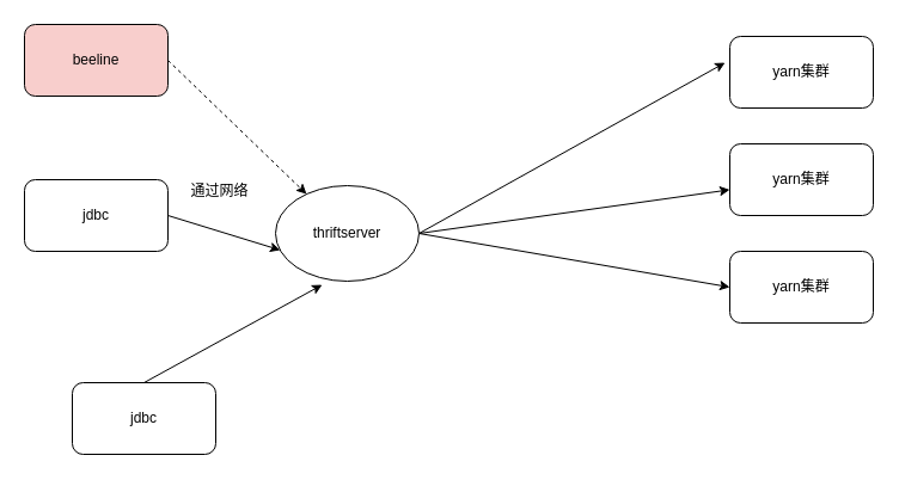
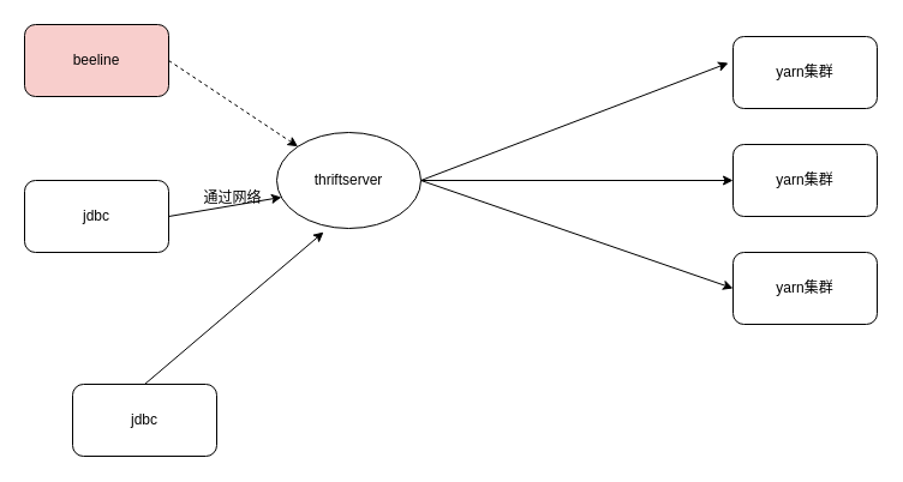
- <mxCell id="13" value="通过网络" style="text;html=1;align=center;verticalAlign=middle;resizable=0;points=[];autosize=1;" parent="1" vertex="1"><mxGeometry x="153" y="150" width="60" height="20" as="geometry" /></mxCell>
+ <mxCell id="13" value="通过网络" style="text;html=1;align=center;verticalAlign=middle;resizable=0;points=[];autosize=1;" parent="1" vertex="1"><mxGeometry x="163" y="155" width="60" height="20" as="geometry" /></mxCell>
- <mxCell id="8" value="thriftserver" style="ellipse;whiteSpace=wrap;html=1;" parent="1" vertex="1"><mxGeometry x="230" y="155" width="120" height="80" as="geometry" /></mxCell>
+ <mxCell id="8" value="thriftserver" style="ellipse;whiteSpace=wrap;html=1;" parent="1" vertex="1"><mxGeometry x="230" y="110" width="120" height="80" as="geometry" /></mxCell>
